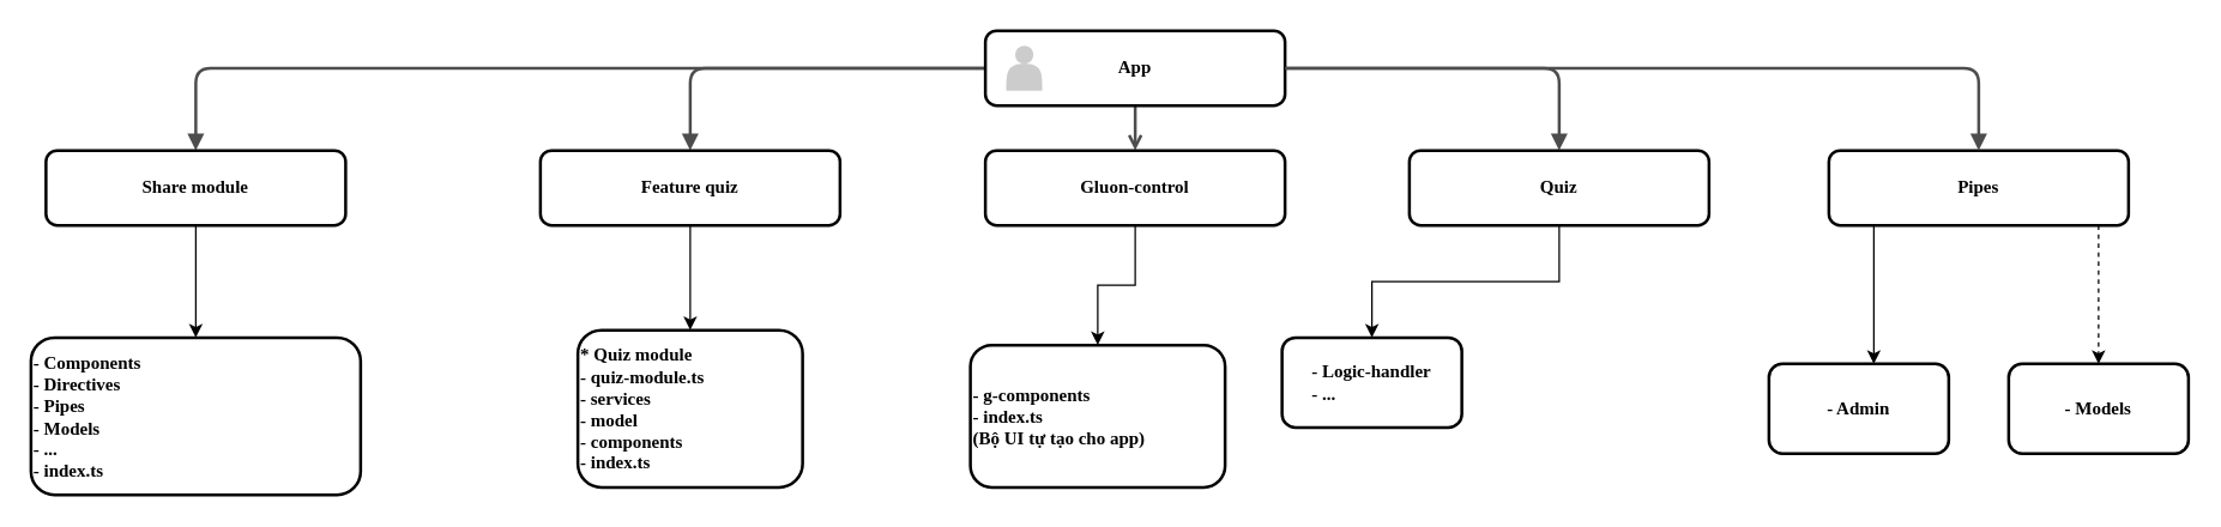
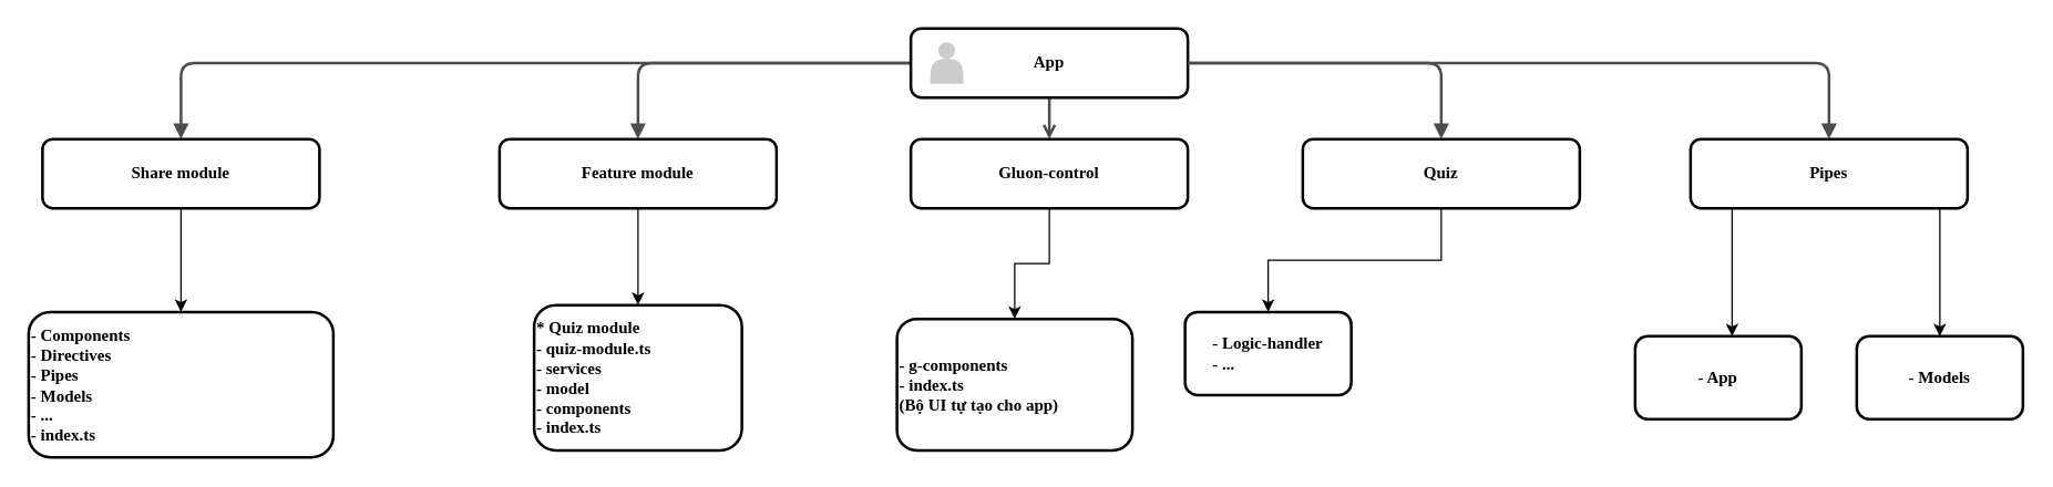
- <mxCell id="9" value="Feature quiz" style="whiteSpace=wrap;html=1;rounded=1;shadow=0;comic=0;strokeWidth=2;fontFamily=Verdana;align=center;fontSize=12;fontStyle=1" parent="1" vertex="1"><mxGeometry x="360" y="100" width="200" height="50" as="geometry" /></mxCell>
+ <mxCell id="9" value="Feature module" style="whiteSpace=wrap;html=1;rounded=1;shadow=0;comic=0;strokeWidth=2;fontFamily=Verdana;align=center;fontSize=12;fontStyle=1" parent="1" vertex="1"><mxGeometry x="360" y="100" width="200" height="50" as="geometry" /></mxCell>
- <mxCell id="25" value="" style="edgeStyle=orthogonalEdgeStyle;rounded=0;orthogonalLoop=1;jettySize=auto;html=1;dashed=1;" edge="1" parent="1" source="21" target="24"><mxGeometry relative="1" as="geometry"><mxPoint x="1440" y="145" as="sourcePoint" /><mxPoint x="1440" y="220" as="targetPoint" /><Array as="points"><mxPoint x="1400" y="200" /><mxPoint x="1400" y="200" /></Array></mxGeometry></mxCell>
+ <mxCell id="25" value="" style="edgeStyle=orthogonalEdgeStyle;rounded=0;orthogonalLoop=1;jettySize=auto;html=1;" edge="1" parent="1" source="21" target="24"><mxGeometry relative="1" as="geometry"><mxPoint x="1440" y="145" as="sourcePoint" /><mxPoint x="1440" y="220" as="targetPoint" /><Array as="points"><mxPoint x="1400" y="200" /><mxPoint x="1400" y="200" /></Array></mxGeometry></mxCell>
- <mxCell id="22" value="&lt;div style=&quot;text-align: left&quot;&gt;- Admin&lt;/div&gt;" style="whiteSpace=wrap;html=1;rounded=1;shadow=0;fontFamily=Verdana;fontStyle=1;strokeWidth=2;comic=0;" vertex="1" parent="1"><mxGeometry x="1180" y="242.5" width="120" height="60" as="geometry" /></mxCell>
+ <mxCell id="22" value="&lt;div style=&quot;text-align: left&quot;&gt;- App&lt;/div&gt;" style="whiteSpace=wrap;html=1;rounded=1;shadow=0;fontFamily=Verdana;fontStyle=1;strokeWidth=2;comic=0;" vertex="1" parent="1"><mxGeometry x="1180" y="242.5" width="120" height="60" as="geometry" /></mxCell>
